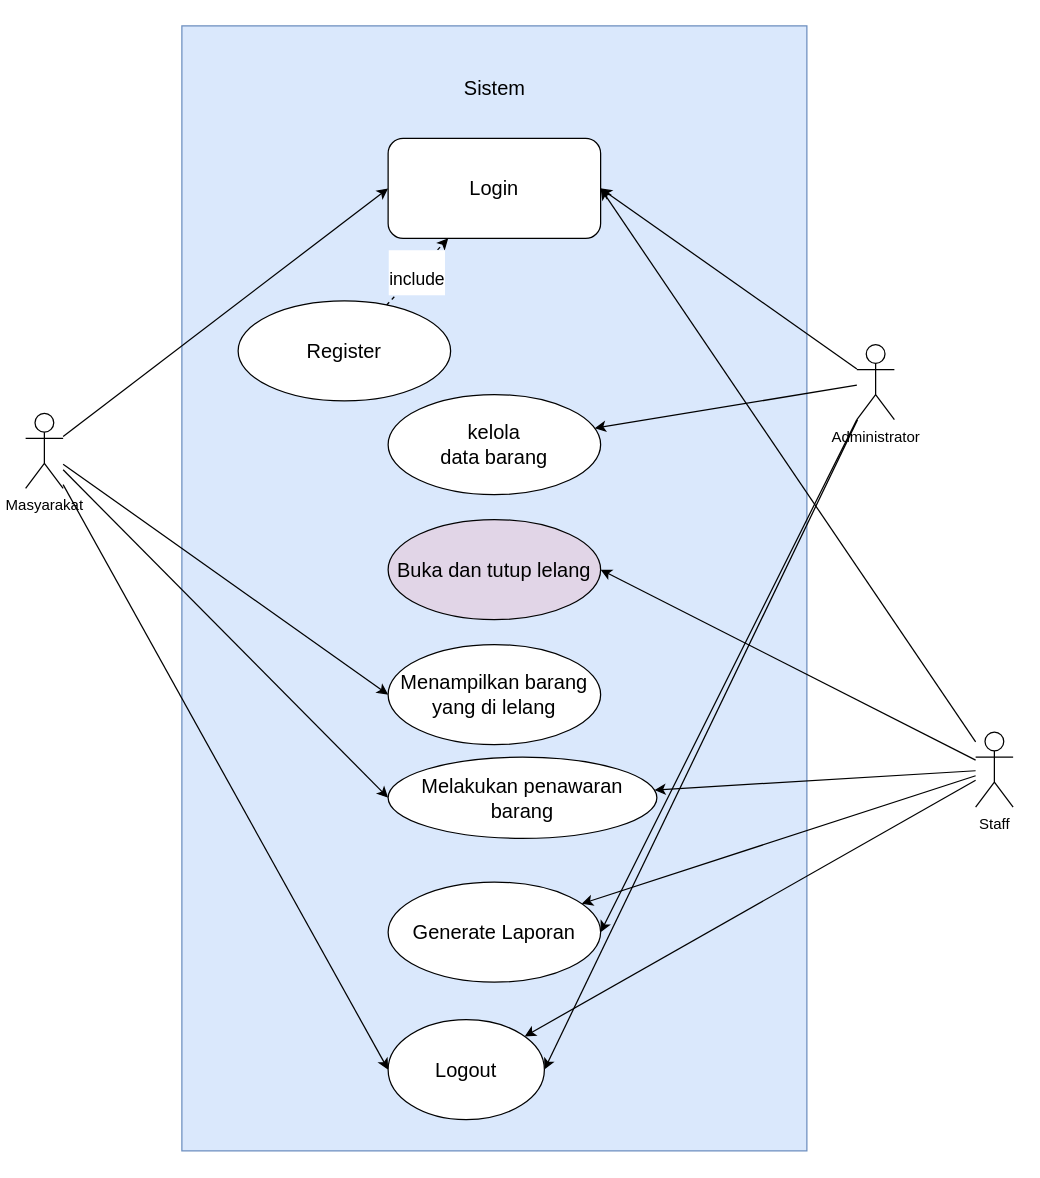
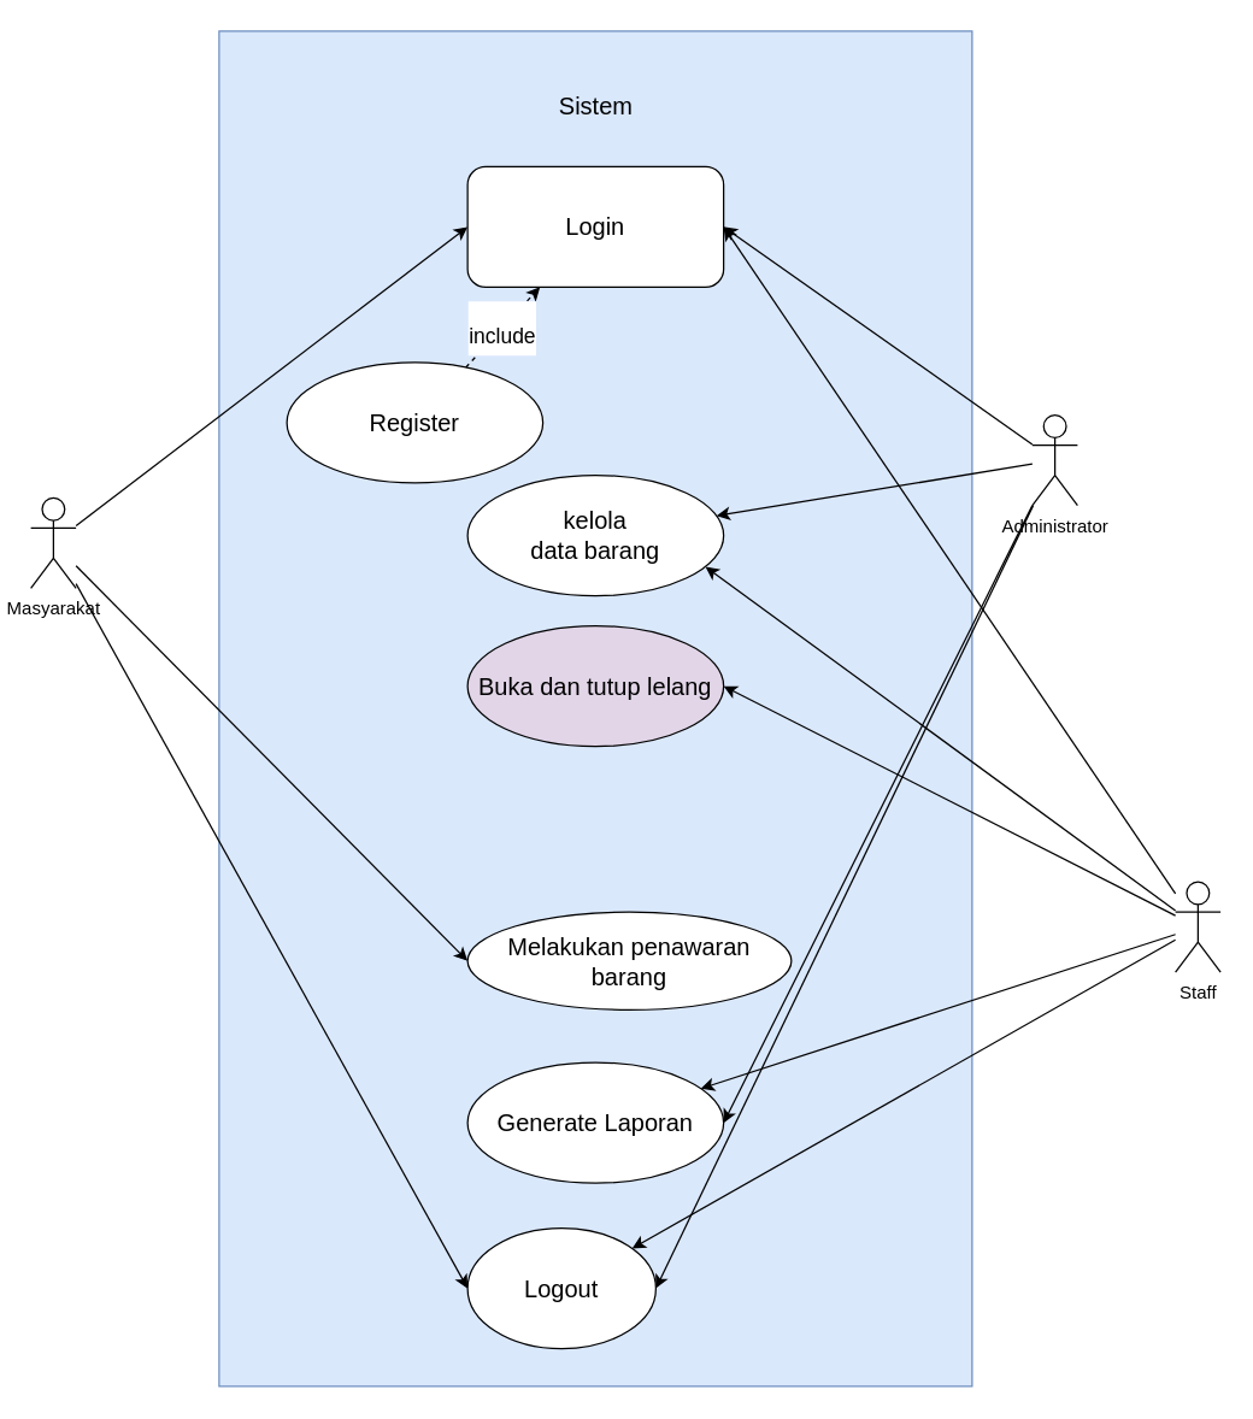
- <mxCell id="5" style="edgeStyle=none;rounded=0;orthogonalLoop=1;jettySize=auto;html=1;entryX=0;entryY=0.5;entryDx=0;entryDy=0;fontSize=16;" edge="1" parent="1" source="8" target="20"><mxGeometry relative="1" as="geometry" /></mxCell>
- <mxCell id="20" value="Menampilkan barang yang di lelang" style="ellipse;whiteSpace=wrap;html=1;fontSize=16;" vertex="1" parent="1"><mxGeometry x="310" y="515" width="170" height="80" as="geometry" /></mxCell>
- <mxCell id="10" style="edgeStyle=none;rounded=0;orthogonalLoop=1;jettySize=auto;html=1;fontSize=16;" edge="1" parent="1" source="14" target="18"><mxGeometry relative="1" as="geometry" /></mxCell>
+ <mxCell id="10" style="edgeStyle=none;rounded=0;orthogonalLoop=1;jettySize=auto;html=1;entryX=0.929;entryY=0.759;entryDx=0;entryDy=0;entryPerimeter=0;fontSize=16;" edge="1" parent="1" source="14" target="19"><mxGeometry relative="1" as="geometry" /></mxCell>
